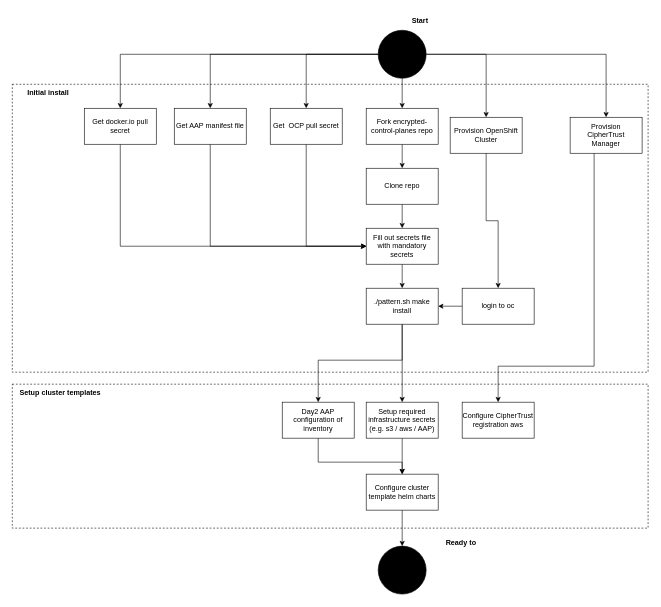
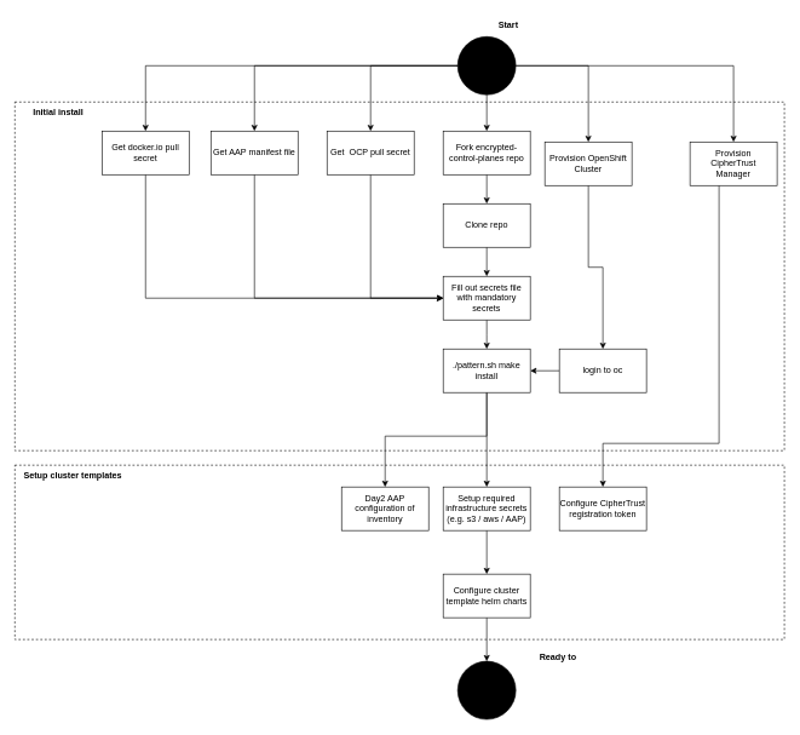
- <mxCell id="37" value="Configure CipherTrust registration aws" style="rounded=0;whiteSpace=wrap;html=1;" vertex="1" parent="1"><mxGeometry x="770" y="670" width="120" height="60" as="geometry" /></mxCell>
+ <mxCell id="37" value="Configure CipherTrust registration token" style="rounded=0;whiteSpace=wrap;html=1;" vertex="1" parent="1"><mxGeometry x="770" y="670" width="120" height="60" as="geometry" /></mxCell>
- <mxCell id="38" style="edgeStyle=orthogonalEdgeStyle;rounded=0;orthogonalLoop=1;jettySize=auto;html=1;" edge="1" parent="1" source="39" target="41"><mxGeometry relative="1" as="geometry"><Array as="points"><mxPoint x="530" y="770" /><mxPoint x="670" y="770" /></Array></mxGeometry></mxCell>
